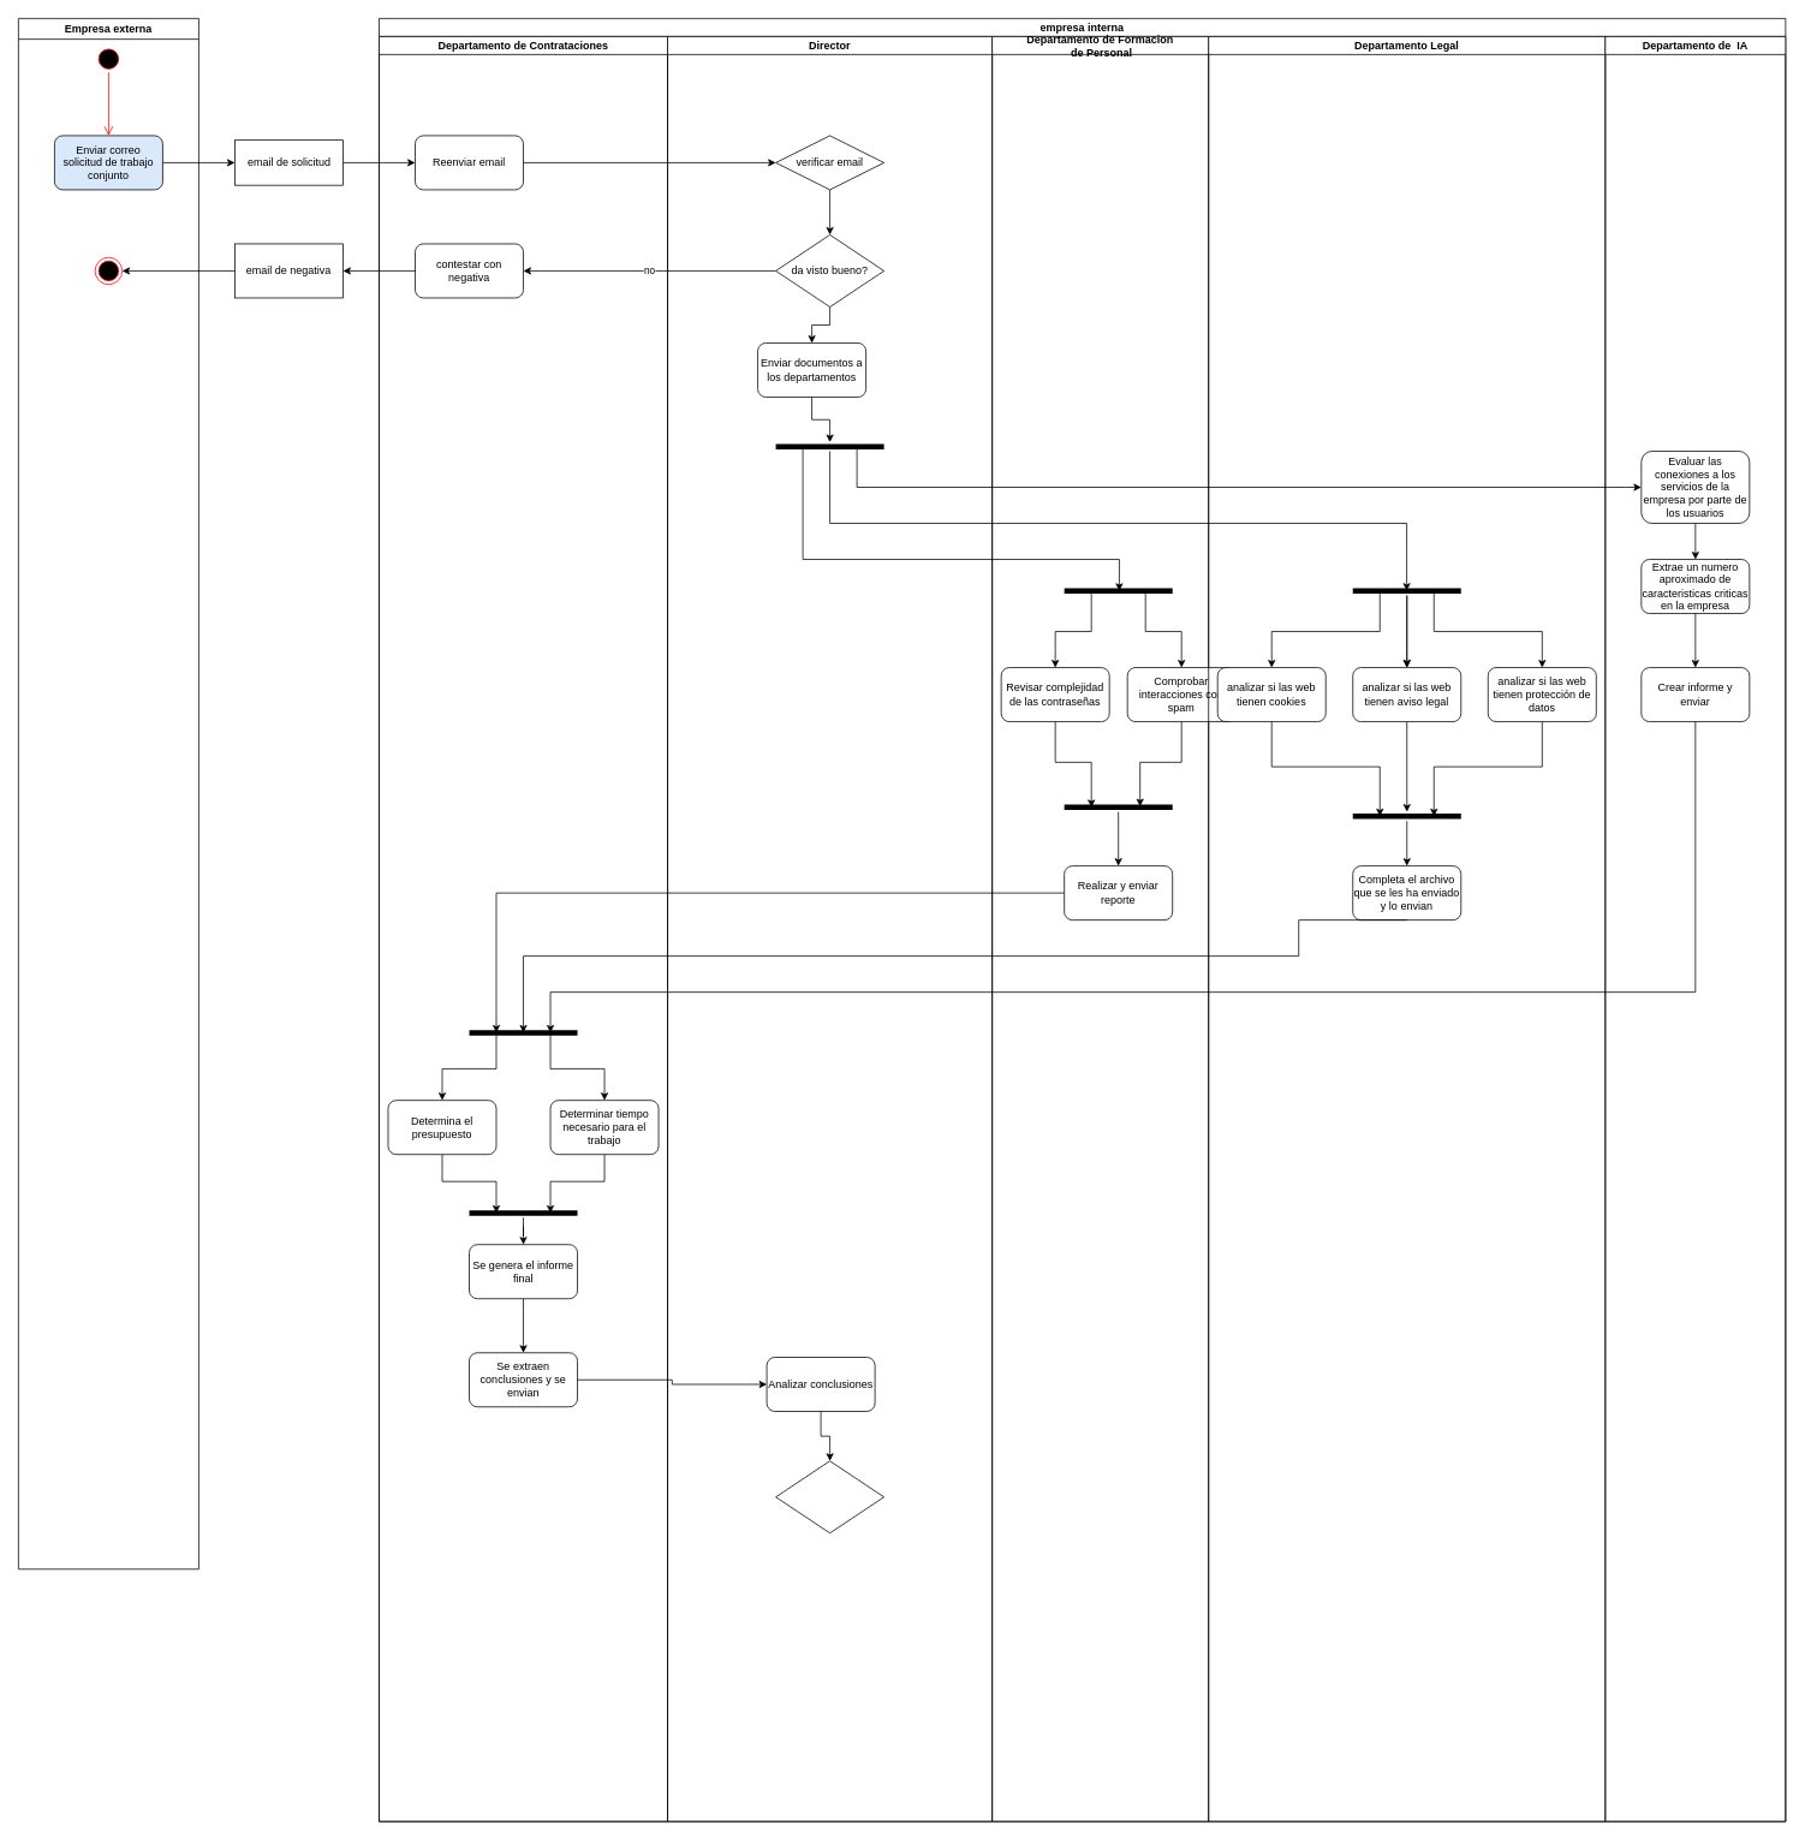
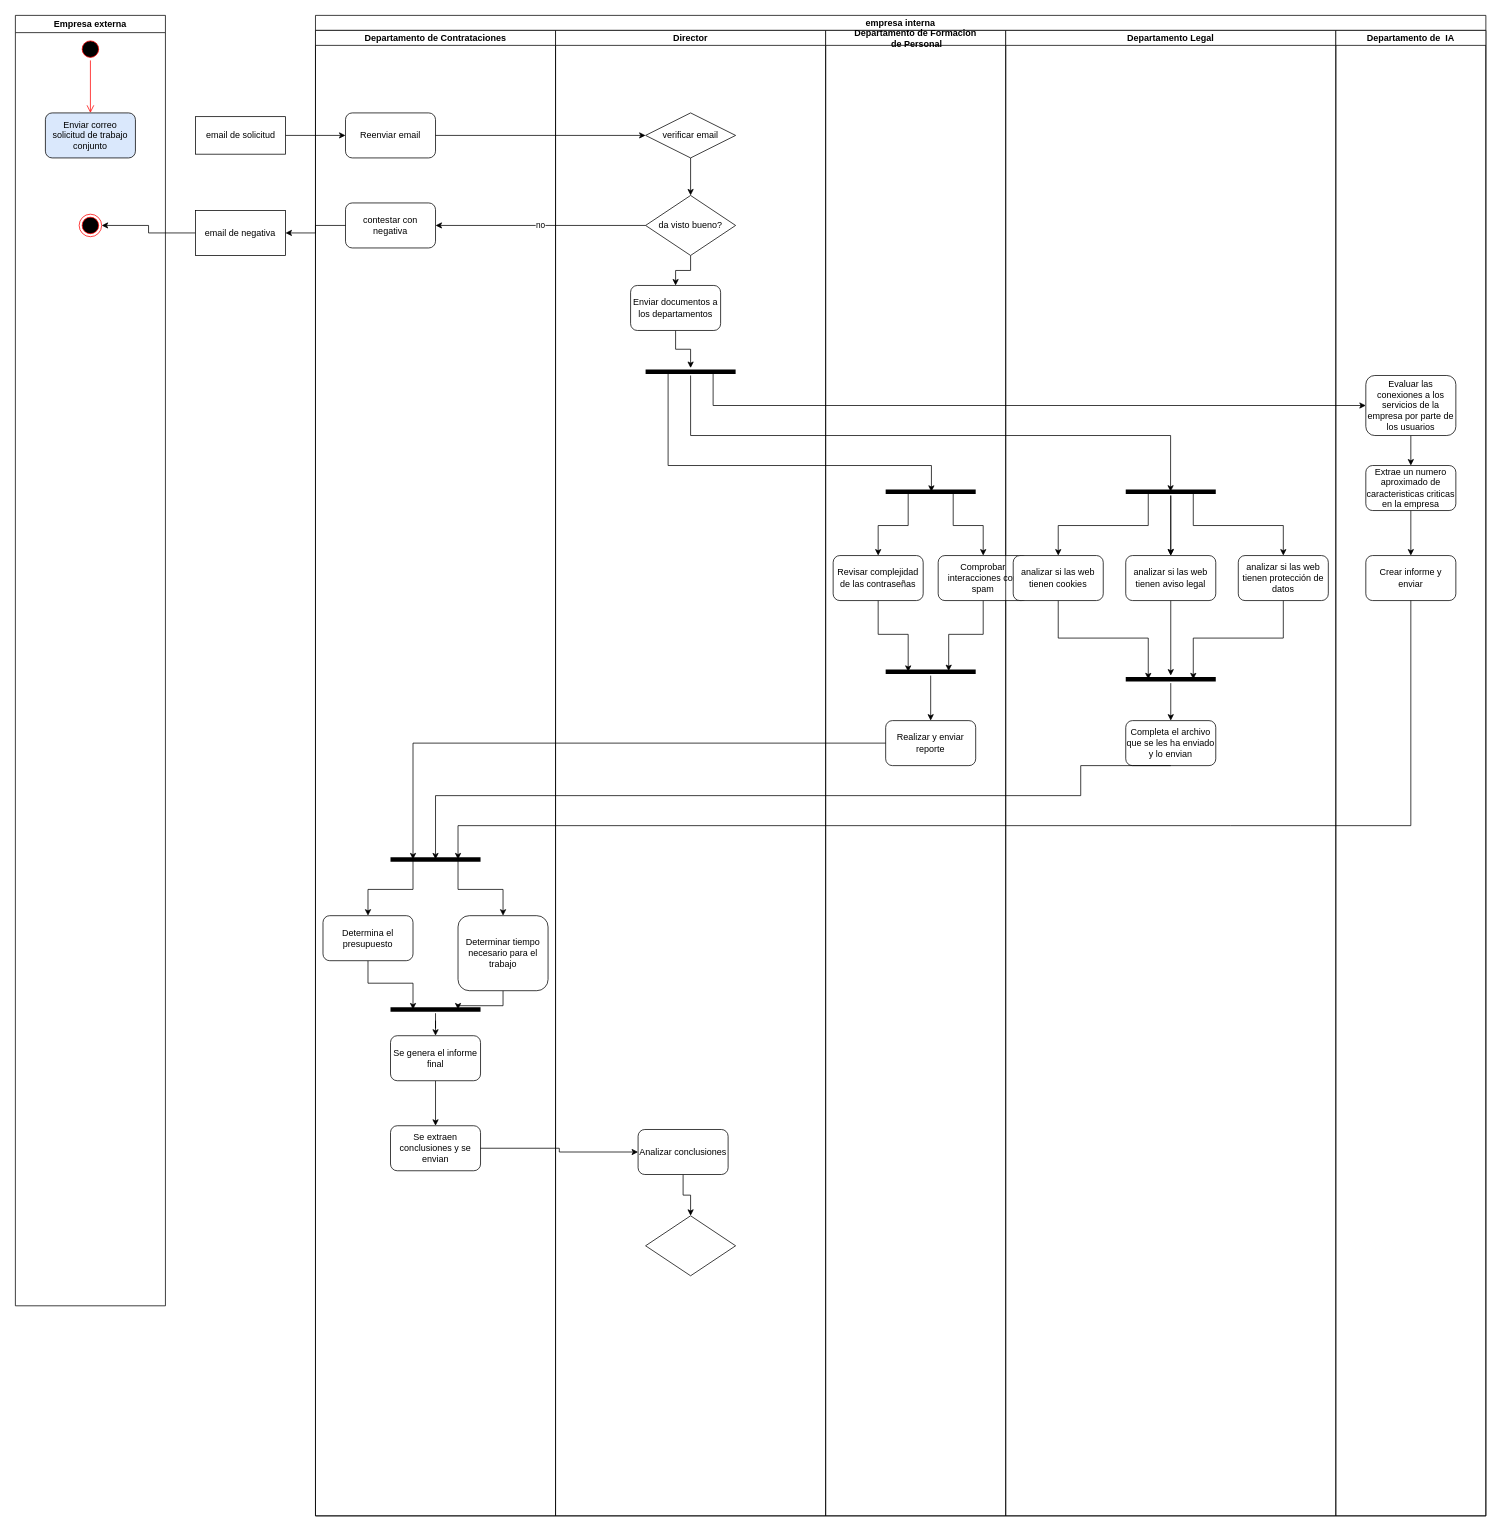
- <mxCell id="77" value="" style="endArrow=classic;html=1;rounded=0;exitX=1;exitY=0.5;exitDx=0;exitDy=0;entryX=0;entryY=0.5;entryDx=0;entryDy=0;" edge="1" parent="1" source="73" target="76"><mxGeometry width="50" height="50" relative="1" as="geometry"><mxPoint x="650" y="440" as="sourcePoint" /><mxPoint x="700" y="390" as="targetPoint" /></mxGeometry></mxCell>
- <mxCell id="79" value="email de negativa" style="rounded=0;whiteSpace=wrap;html=1;" vertex="1" parent="1"><mxGeometry y="270" width="120" height="60" as="geometry" x="260" /></mxCell>
+ <mxCell id="79" value="email de negativa" style="rounded=0;whiteSpace=wrap;html=1;" vertex="1" parent="1"><mxGeometry x="260" y="280" width="120" height="60" as="geometry" /></mxCell>
- <mxCell id="12" value="Determinar tiempo necesario para el trabajo" style="rounded=1;whiteSpace=wrap;html=1;strokeColor=#000000;" vertex="1" parent="3"><mxGeometry x="190" y="1180" width="120" height="60" as="geometry" /></mxCell>
+ <mxCell id="12" value="Determinar tiempo necesario para el trabajo" style="rounded=1;whiteSpace=wrap;html=1;strokeColor=#000000;" vertex="1" parent="3"><mxGeometry x="190" y="1180" width="120" height="100" as="geometry" /></mxCell>
